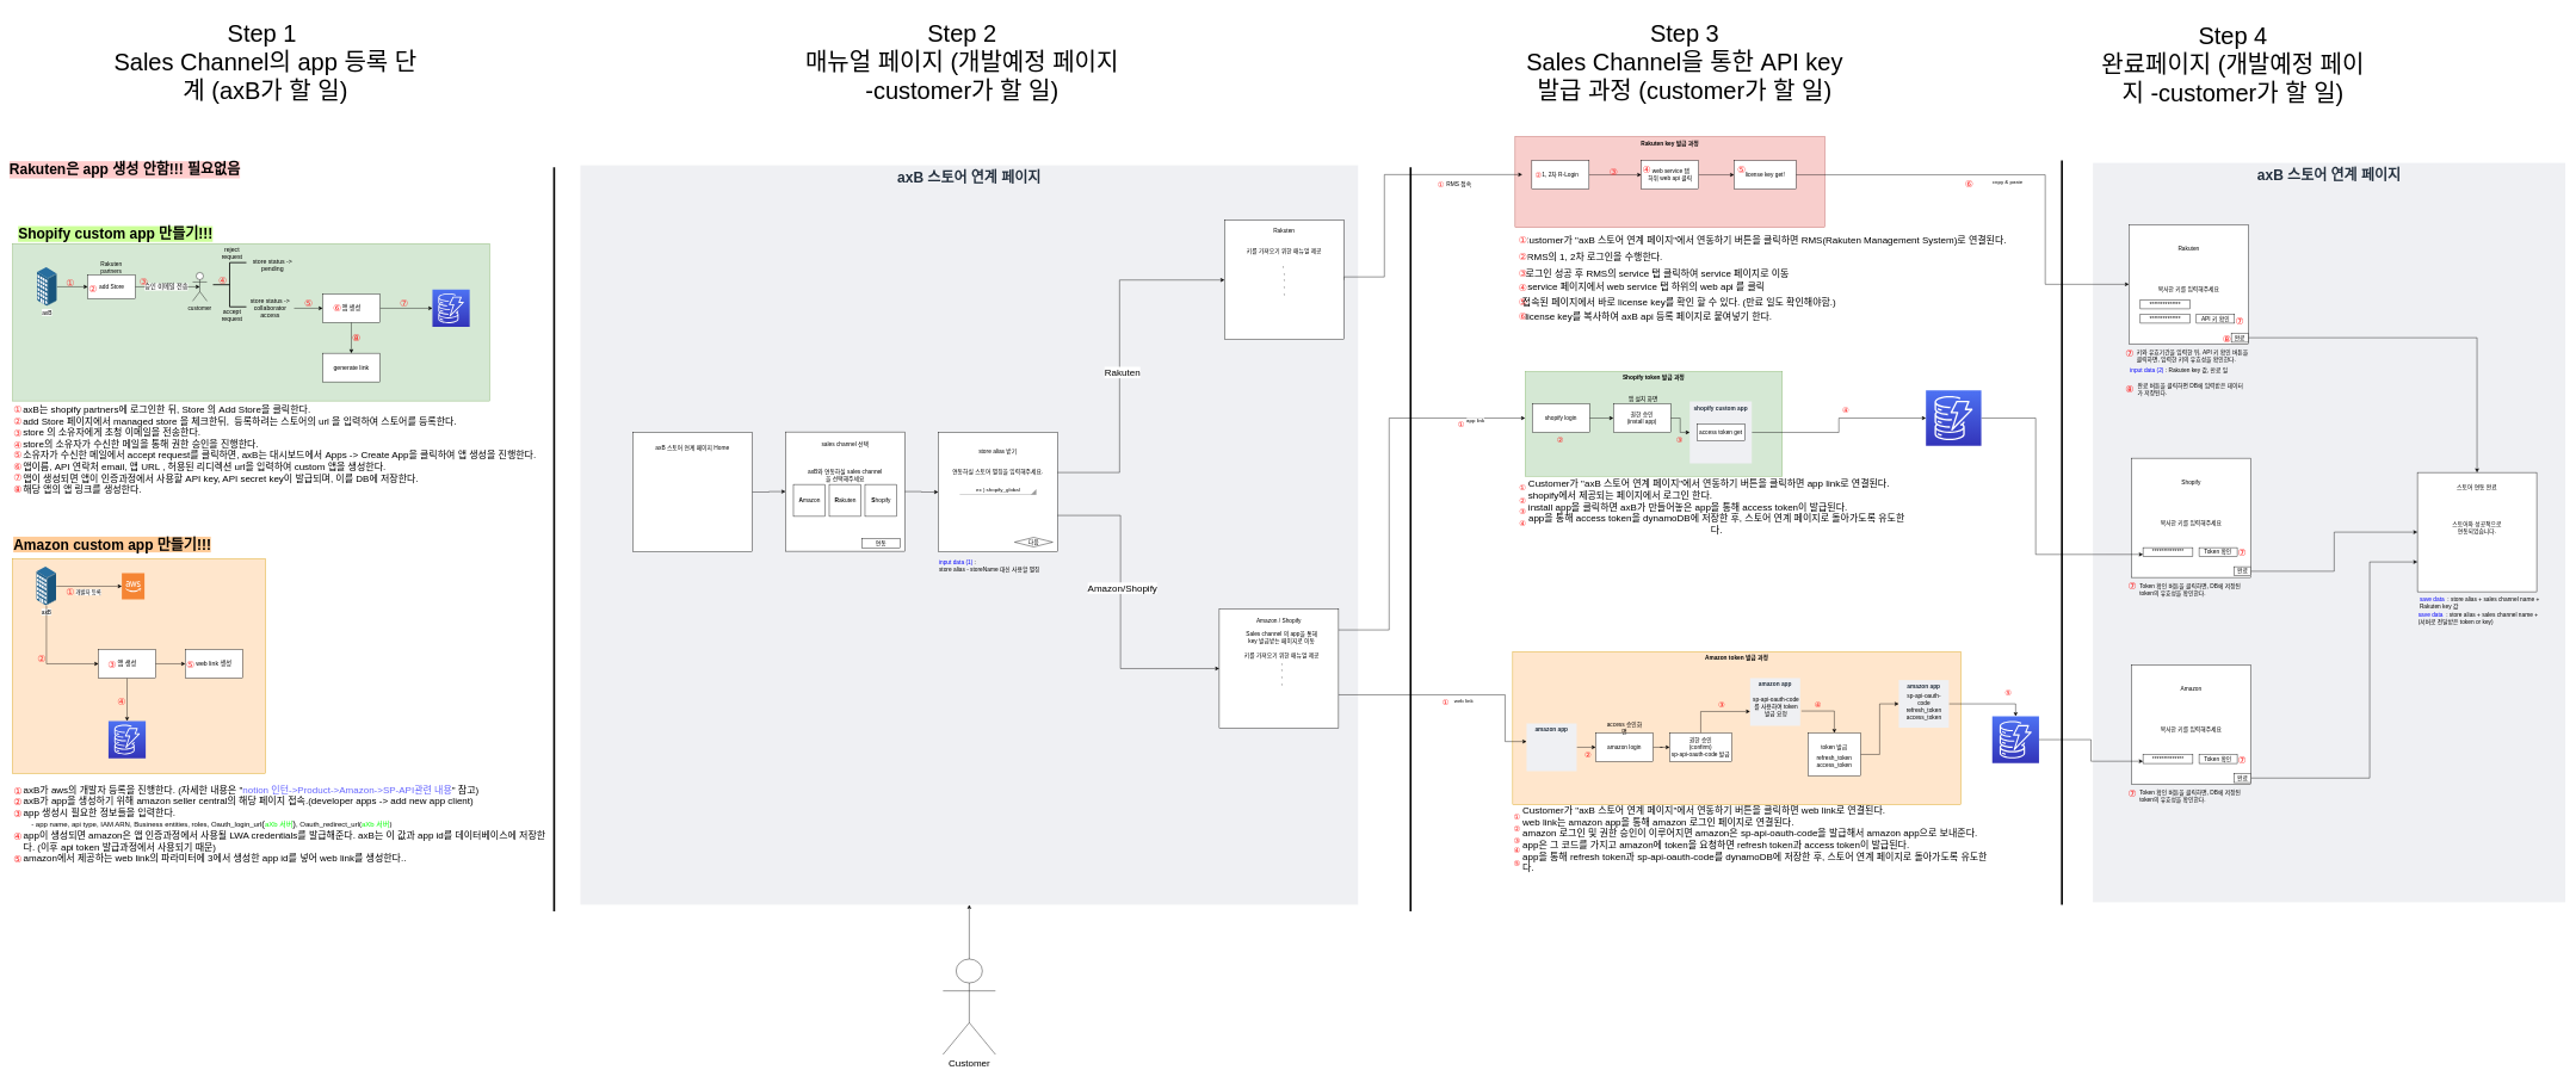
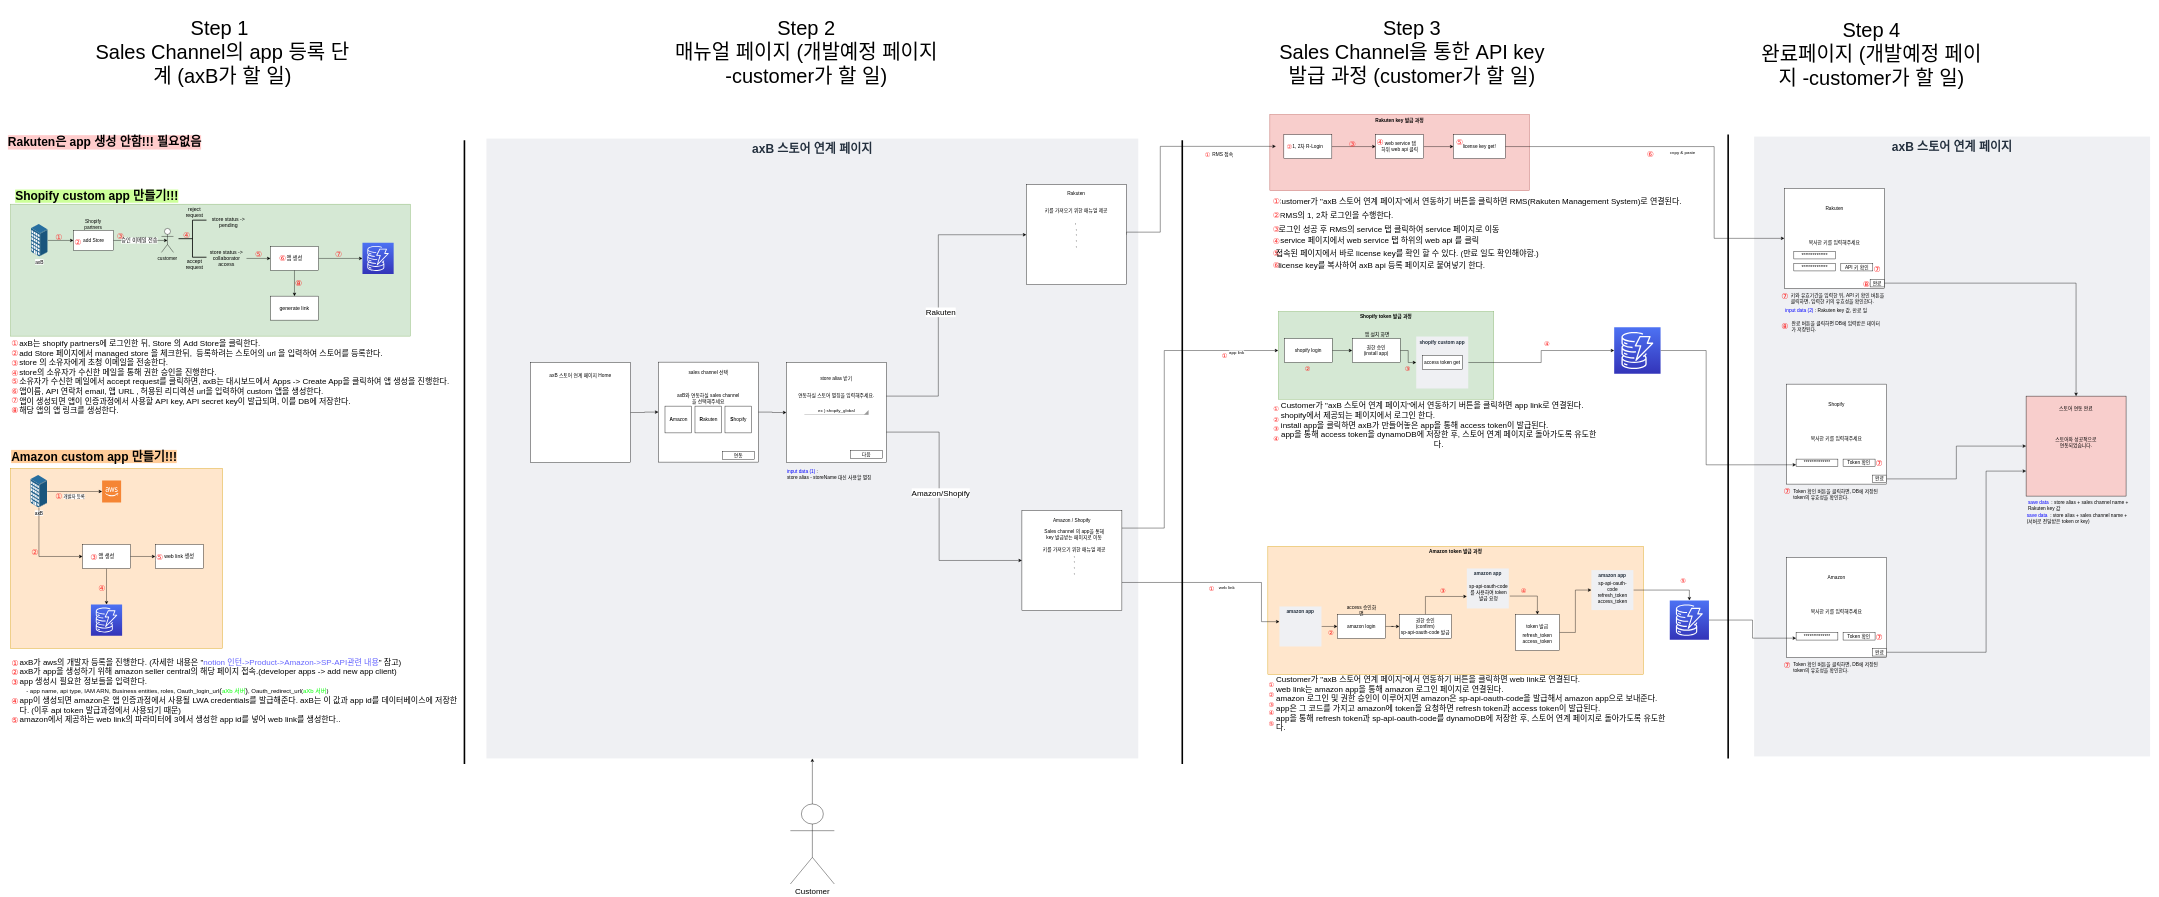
- <mxCell id="77" value="Rakuten partners" style="text;html=1;strokeColor=none;fillColor=none;align=center;verticalAlign=middle;whiteSpace=wrap;rounded=0;" parent="72" vertex="1"><mxGeometry x="172.43" y="65.35" width="70" height="30" as="geometry" /></mxCell>
+ <mxCell id="77" value="Shopify partners" style="text;html=1;strokeColor=none;fillColor=none;align=center;verticalAlign=middle;whiteSpace=wrap;rounded=0;" parent="72" vertex="1"><mxGeometry x="172.43" y="65.35" width="70" height="30" as="geometry" /></mxCell>
- <mxCell id="161" value="스토어 연동 완료&lt;br&gt;&lt;br&gt;&lt;br&gt;&lt;br&gt;&lt;br&gt;&lt;br&gt;&lt;br&gt;&lt;br&gt;&lt;br&gt;&lt;br&gt;&lt;br&gt;&lt;br&gt;&lt;br&gt;&lt;br&gt;" style="whiteSpace=wrap;html=1;aspect=fixed;" parent="1" vertex="1"><mxGeometry x="5065" y="990" width="250" height="250" as="geometry" /></mxCell>
+ <mxCell id="161" value="스토어 연동 완료&lt;br&gt;&lt;br&gt;&lt;br&gt;&lt;br&gt;&lt;br&gt;&lt;br&gt;&lt;br&gt;&lt;br&gt;&lt;br&gt;&lt;br&gt;&lt;br&gt;&lt;br&gt;&lt;br&gt;&lt;br&gt;" style="whiteSpace=wrap;html=1;aspect=fixed;fillColor=#f8cecc;" parent="1" vertex="1"><mxGeometry x="5065" y="990" width="250" height="250" as="geometry" /></mxCell>
- <mxCell id="190" value="다음" style="rhombus;whiteSpace=wrap;html=1;" parent="187" vertex="1"><mxGeometry x="160" y="220" width="80" height="20" as="geometry" /></mxCell>
+ <mxCell id="190" value="다음" style="rounded=0;whiteSpace=wrap;html=1;" parent="187" vertex="1"><mxGeometry x="160" y="220" width="80" height="20" as="geometry" /></mxCell>
